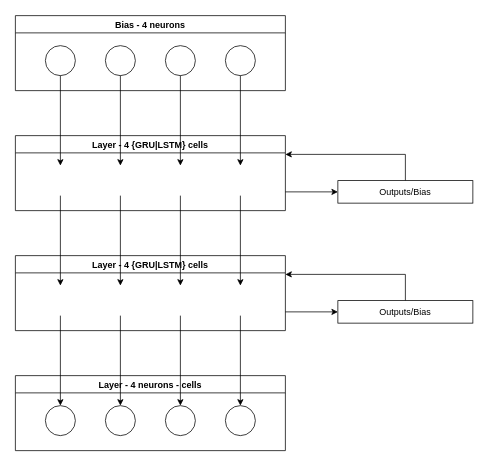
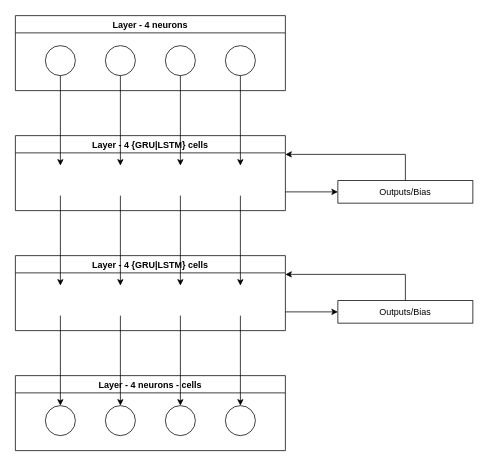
- <mxCell id="2" value="Bias - 4 neurons" style="swimlane;" vertex="1" parent="1"><mxGeometry x="20" y="20" width="360" height="100" as="geometry" /></mxCell>
+ <mxCell id="2" value="Layer - 4 neurons" style="swimlane;" vertex="1" parent="1"><mxGeometry x="20" y="20" width="360" height="100" as="geometry" /></mxCell>
